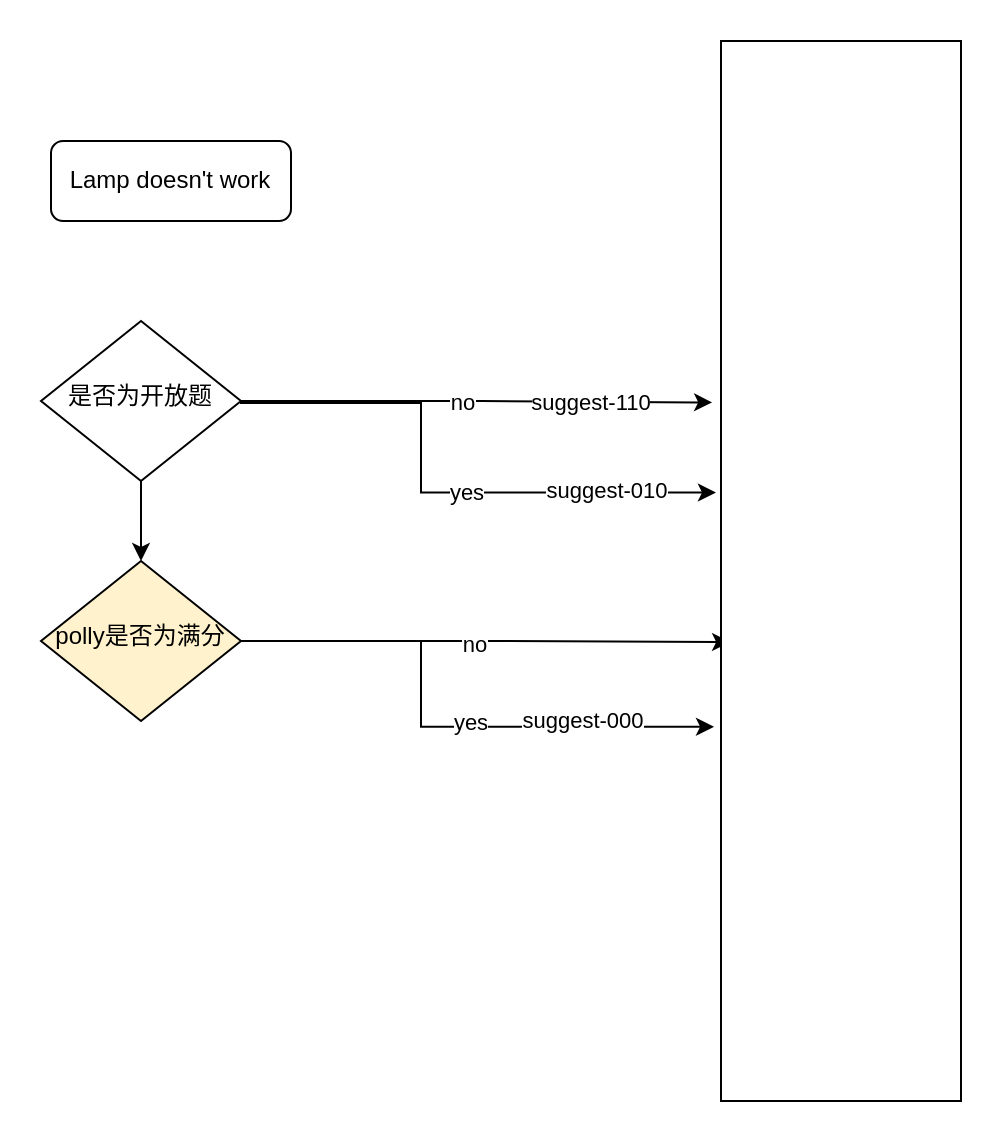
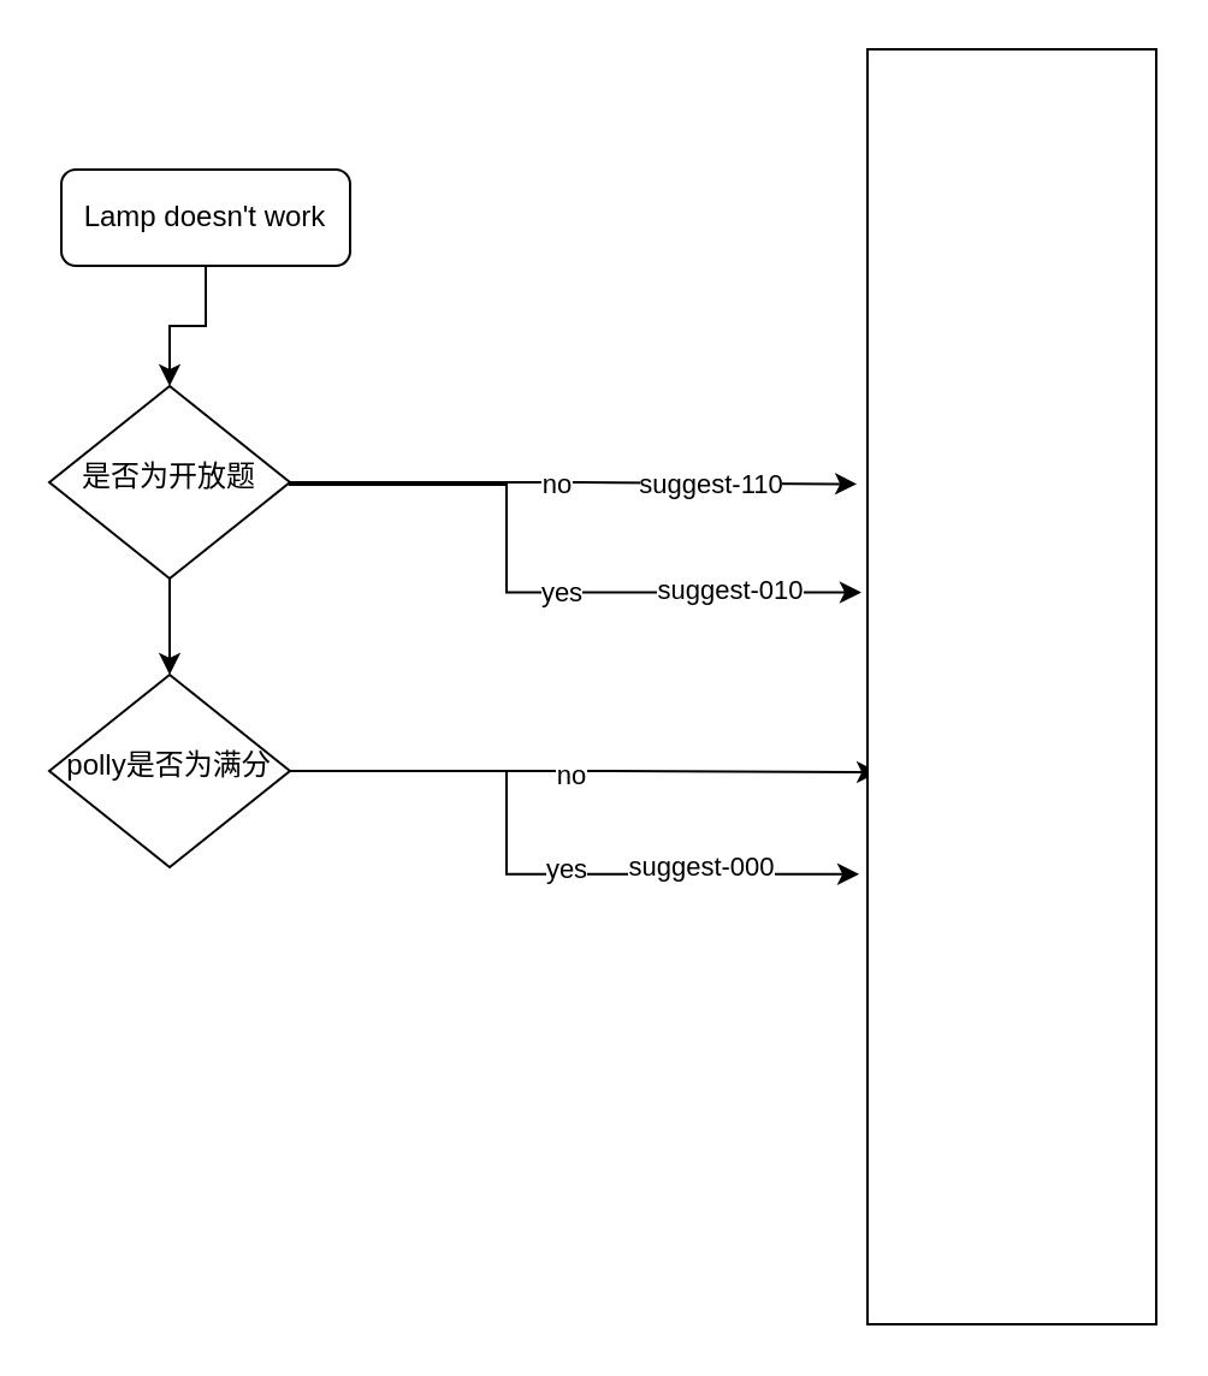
+ <mxCell id="2" value="" style="edgeStyle=orthogonalEdgeStyle;rounded=0;orthogonalLoop=1;jettySize=auto;html=1;" edge="1" parent="1" source="3" target="5"><mxGeometry relative="1" as="geometry" /></mxCell>
- <mxCell id="11" value="polly是否为满分" style="rhombus;whiteSpace=wrap;html=1;shadow=0;fontFamily=Helvetica;fontSize=12;align=center;strokeWidth=1;spacing=6;spacingTop=-4;fillColor=#fff2cc;" parent="1" vertex="1"><mxGeometry x="20" y="280" width="100" height="80" as="geometry" /></mxCell>
+ <mxCell id="11" value="polly是否为满分" style="rhombus;whiteSpace=wrap;html=1;shadow=0;fontFamily=Helvetica;fontSize=12;align=center;strokeWidth=1;spacing=6;spacingTop=-4;" parent="1" vertex="1"><mxGeometry x="20" y="280" width="100" height="80" as="geometry" /></mxCell>
